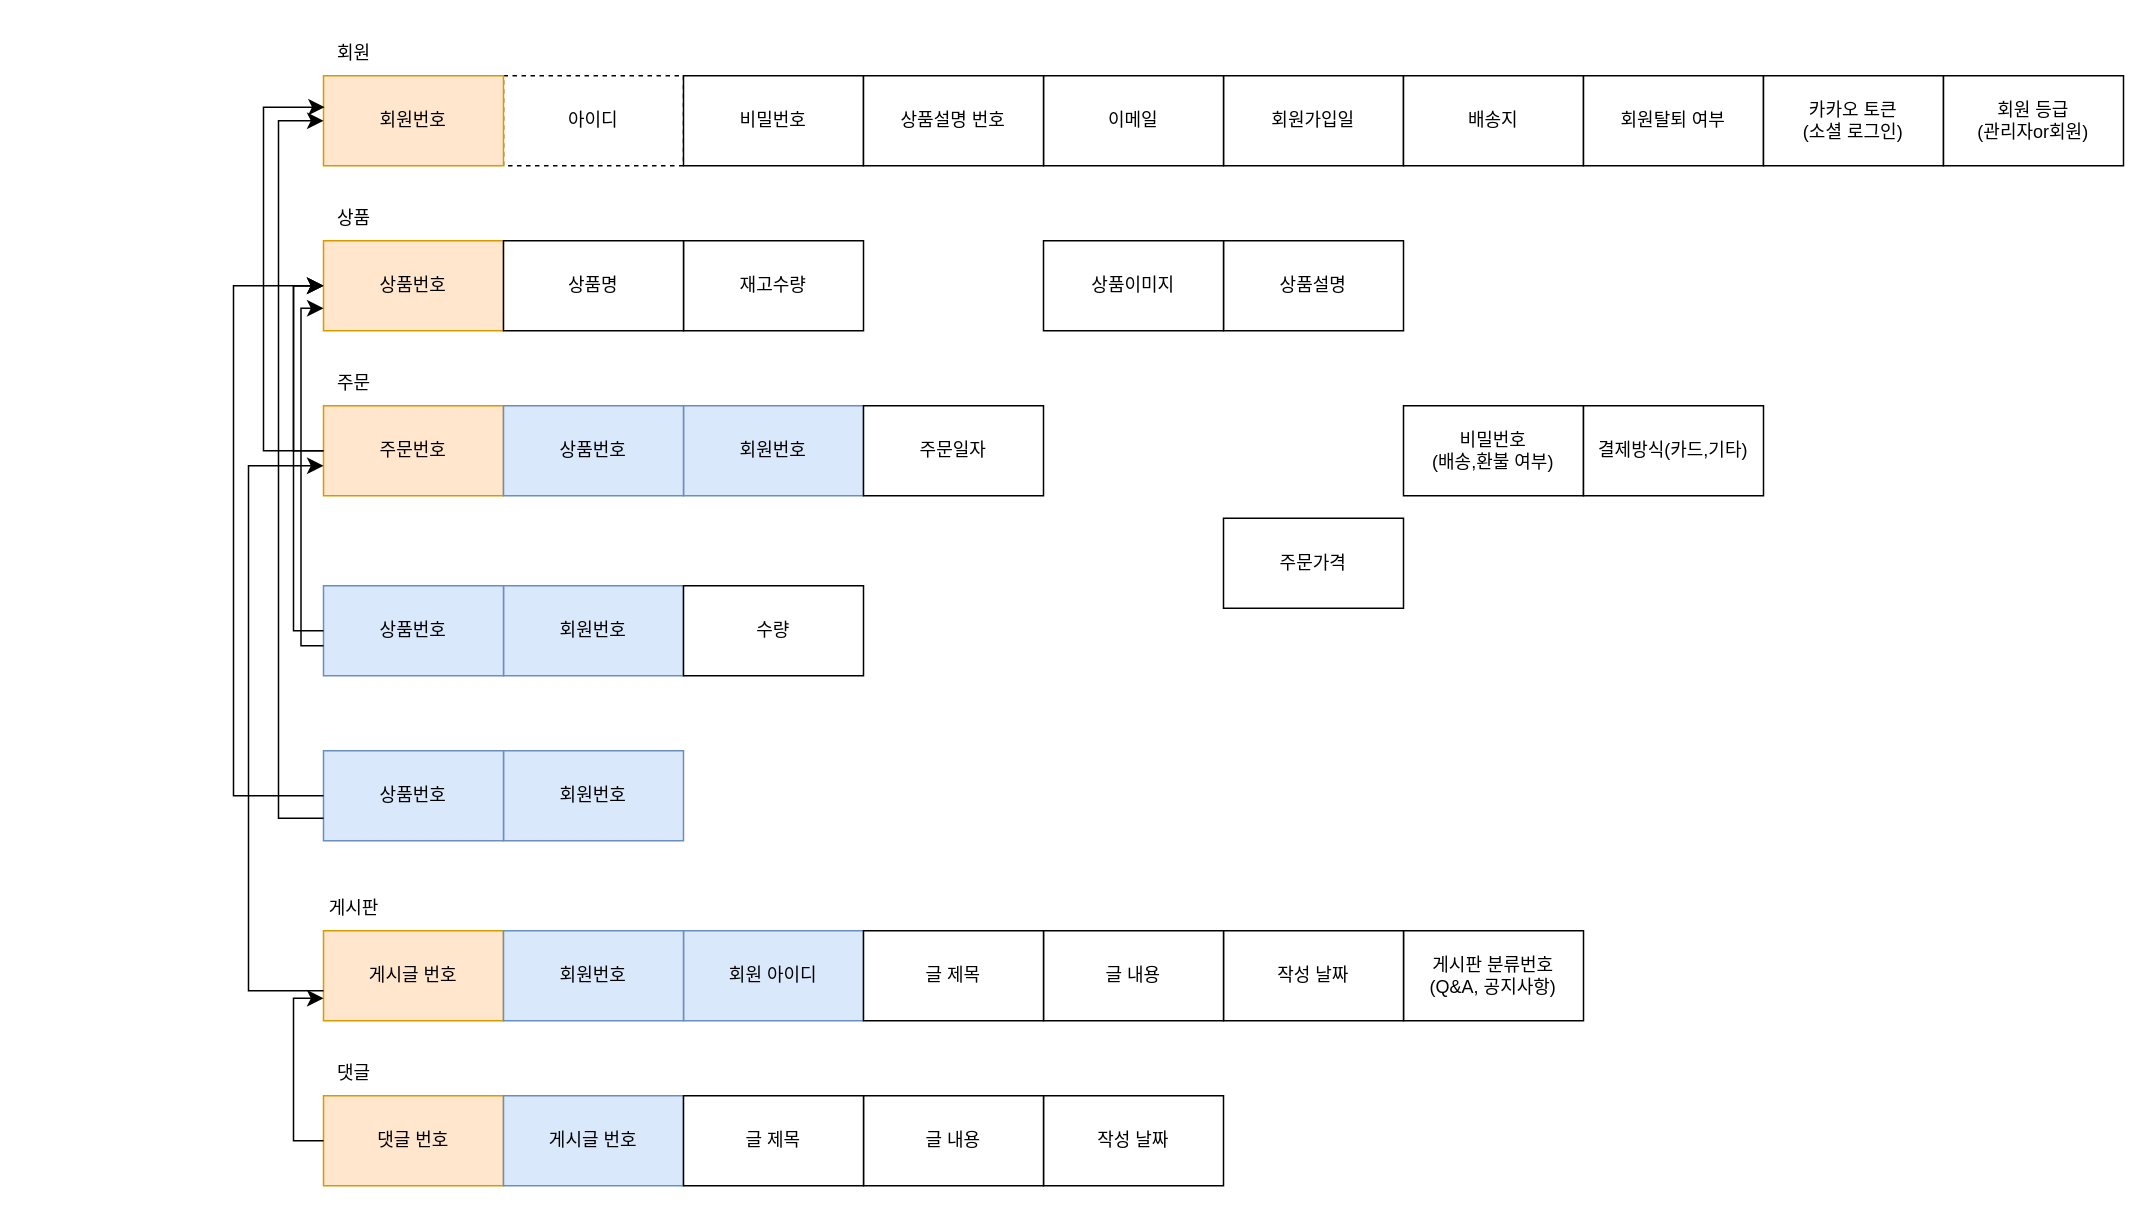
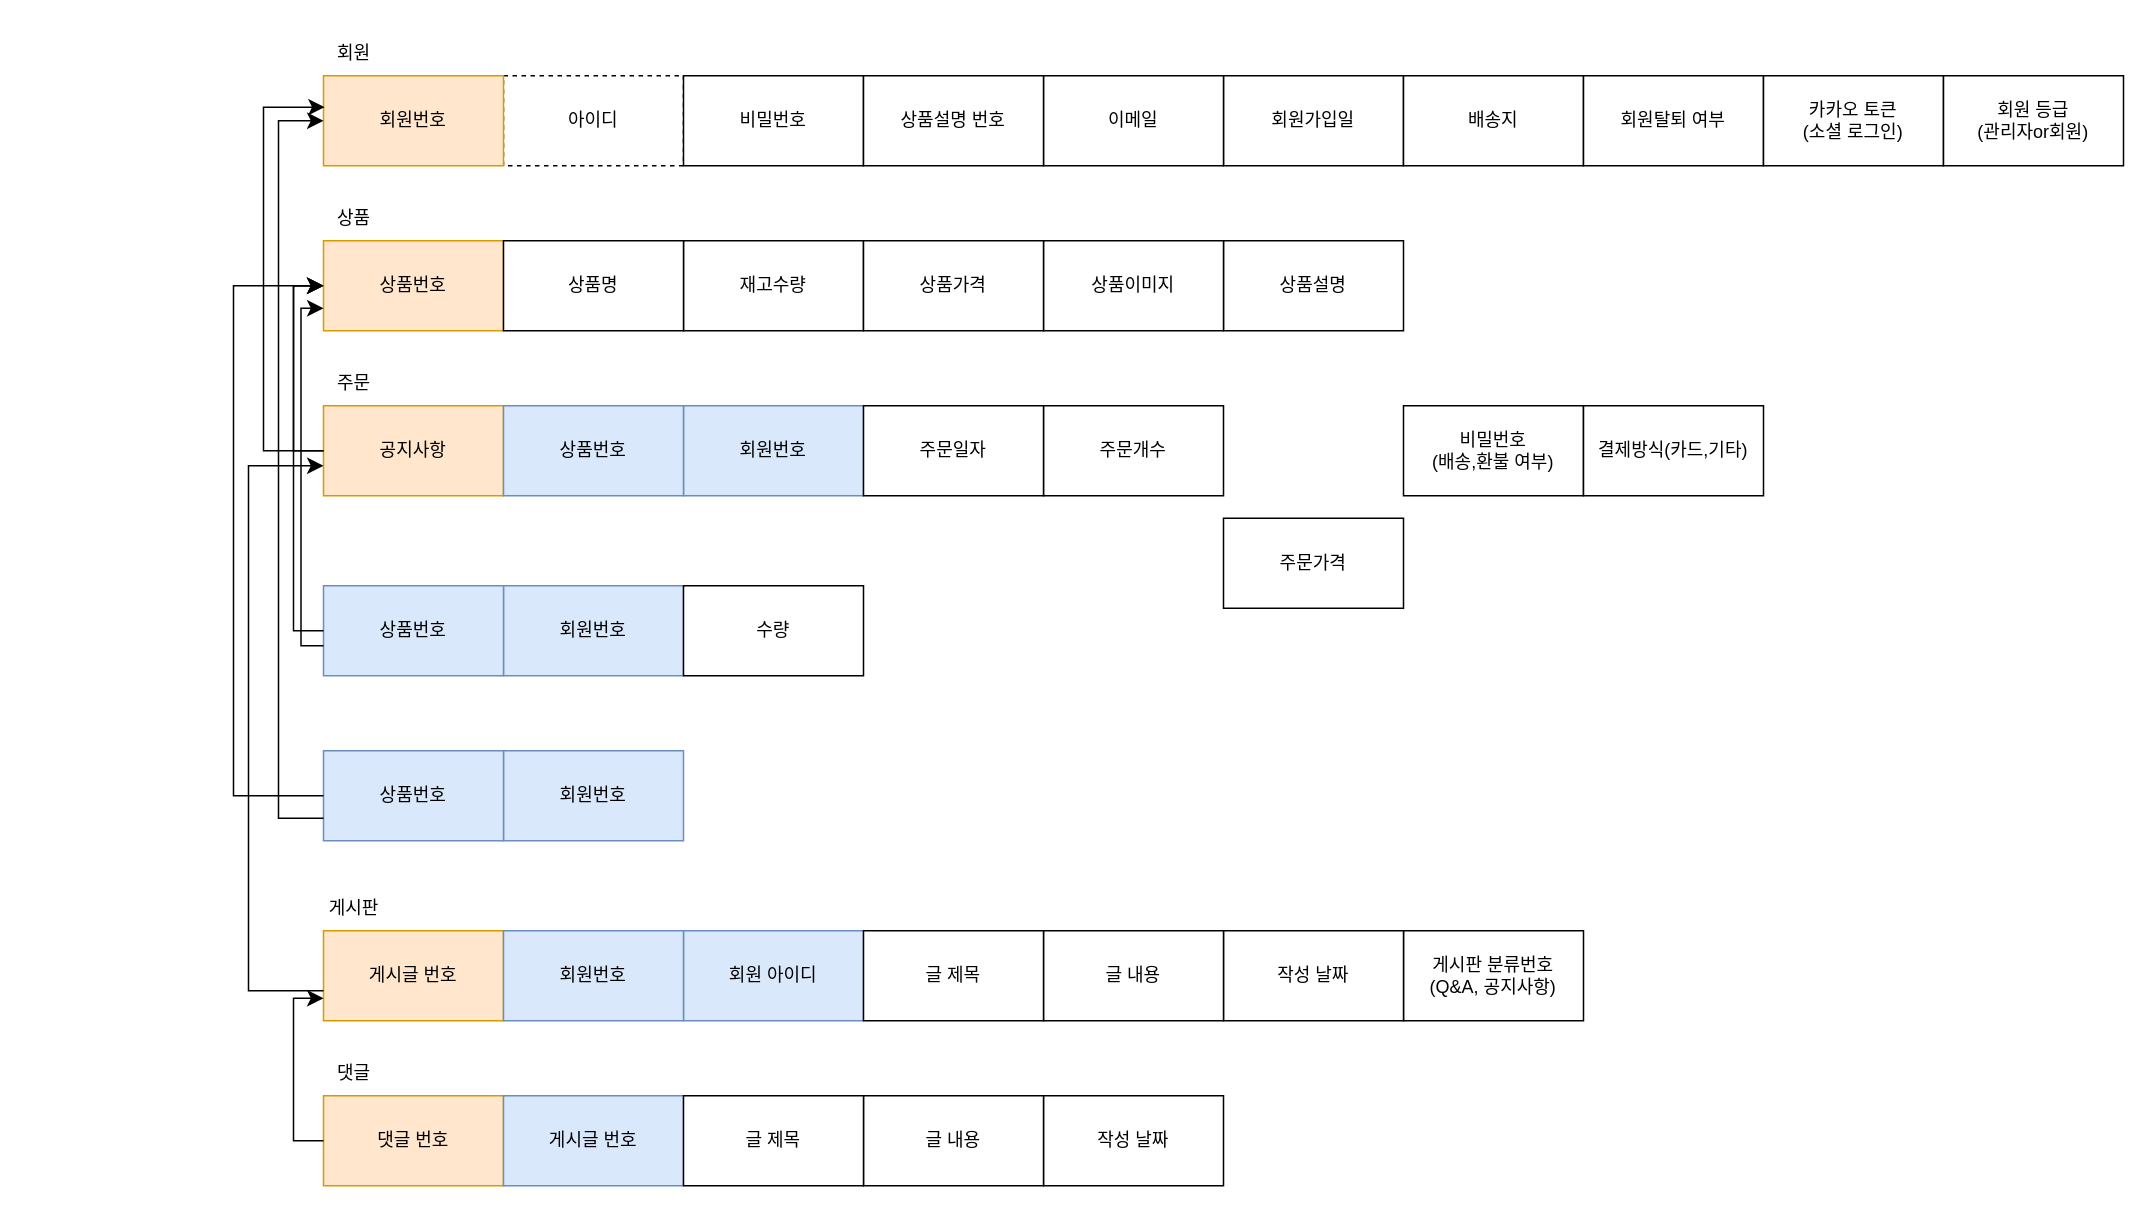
+ <mxCell id="16" value="상품가격" style="rounded=0;whiteSpace=wrap;html=1;" parent="1" vertex="1"><mxGeometry x="575" y="160" width="120" height="60" as="geometry" /></mxCell>
- <mxCell id="19" value="주문번호" style="rounded=0;whiteSpace=wrap;html=1;fillColor=#ffe6cc;strokeColor=#d79b00;" parent="1" vertex="1"><mxGeometry x="215" y="270" width="120" height="60" as="geometry" /></mxCell>
+ <mxCell id="19" value="공지사항" style="rounded=0;whiteSpace=wrap;html=1;fillColor=#ffe6cc;strokeColor=#d79b00;" parent="1" vertex="1"><mxGeometry x="215" y="270" width="120" height="60" as="geometry" /></mxCell>
+ <mxCell id="23" value="주문개수" style="rounded=0;whiteSpace=wrap;html=1;" parent="1" vertex="1"><mxGeometry x="695" y="270" width="120" height="60" as="geometry" /></mxCell>
